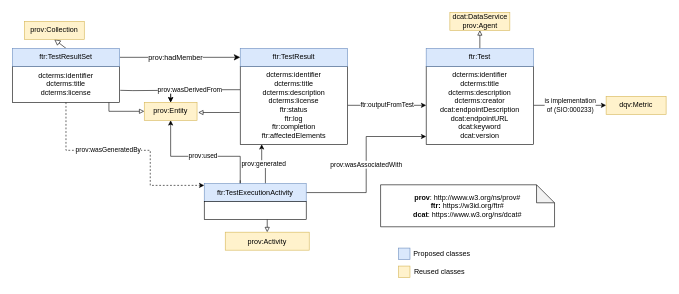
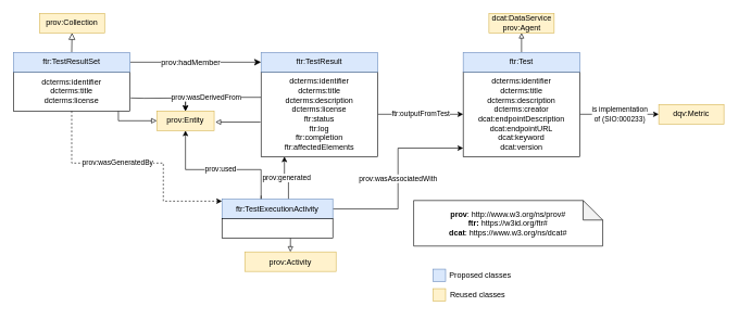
- <mxCell id="3" value="prov:Collection" style="rounded=0;whiteSpace=wrap;html=1;snapToPoint=1;points=[[0.1,0],[0.2,0],[0.3,0],[0.4,0],[0.5,0],[0.6,0],[0.7,0],[0.8,0],[0.9,0],[0,0.1],[0,0.3],[0,0.5],[0,0.7],[0,0.9],[0.1,1],[0.2,1],[0.3,1],[0.4,1],[0.5,1],[0.6,1],[0.7,1],[0.8,1],[0.9,1],[1,0.1],[1,0.3],[1,0.5],[1,0.7],[1,0.9]];fillColor=#fff2cc;strokeColor=#d6b656;" parent="1" vertex="1"><mxGeometry x="40" y="35" width="100" height="30" as="geometry" /></mxCell>
+ <mxCell id="3" value="prov:Collection" style="rounded=0;whiteSpace=wrap;html=1;snapToPoint=1;points=[[0.1,0],[0.2,0],[0.3,0],[0.4,0],[0.5,0],[0.6,0],[0.7,0],[0.8,0],[0.9,0],[0,0.1],[0,0.3],[0,0.5],[0,0.7],[0,0.9],[0.1,1],[0.2,1],[0.3,1],[0.4,1],[0.5,1],[0.6,1],[0.7,1],[0.8,1],[0.9,1],[1,0.1],[1,0.3],[1,0.5],[1,0.7],[1,0.9]];fillColor=#fff2cc;strokeColor=#d6b656;" parent="1" vertex="1"><mxGeometry x="60" y="20" width="100" height="30" as="geometry" /></mxCell>
